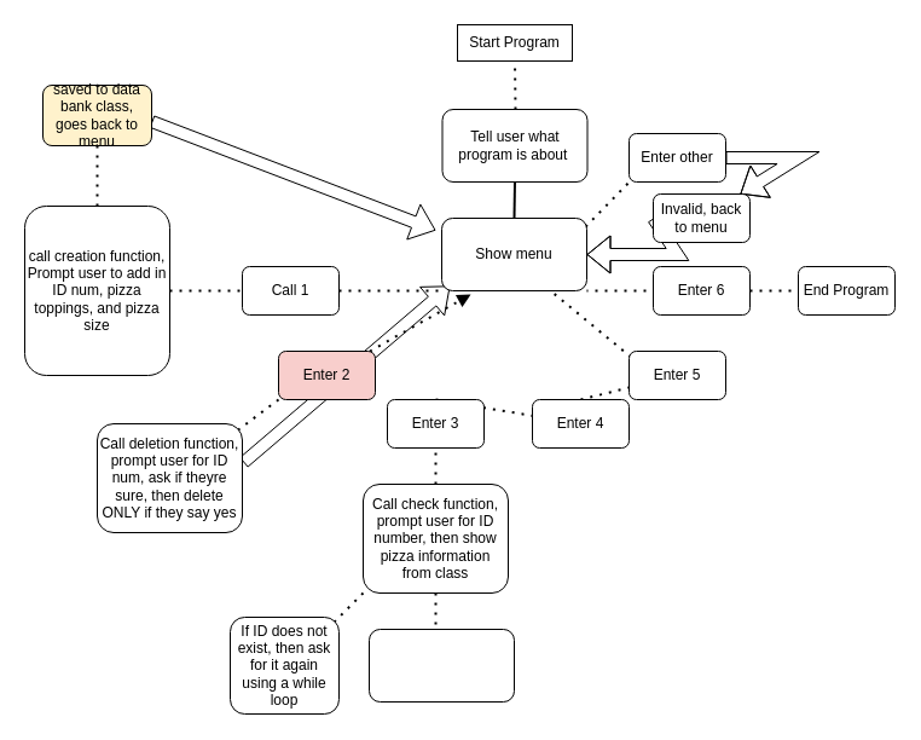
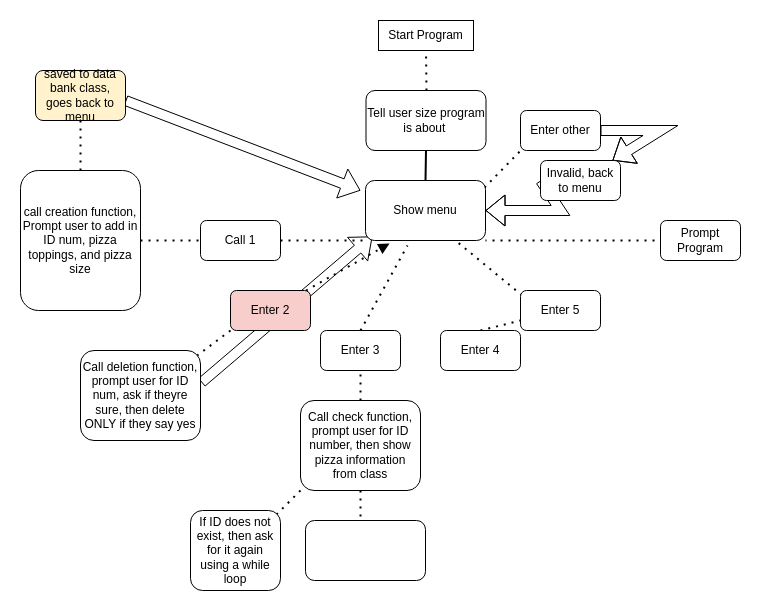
- <mxCell id="5" value="Tell user what program is about&amp;nbsp;" style="rounded=1;whiteSpace=wrap;html=1;" vertex="1" parent="1"><mxGeometry x="365.5" y="90" width="120" height="60" as="geometry" /></mxCell>
+ <mxCell id="5" value="Tell user size program is about&amp;nbsp;" style="rounded=1;whiteSpace=wrap;html=1;" vertex="1" parent="1"><mxGeometry x="365.5" y="90" width="120" height="60" as="geometry" /></mxCell>
- <mxCell id="12" value="Enter 6" style="rounded=1;whiteSpace=wrap;html=1;" vertex="1" parent="1"><mxGeometry x="540" y="220" width="80" height="40" as="geometry" /></mxCell>
- <mxCell id="13" value="End Program" style="rounded=1;whiteSpace=wrap;html=1;" vertex="1" parent="1"><mxGeometry x="660" y="220" width="80" height="40" as="geometry" /></mxCell>
+ <mxCell id="13" value="Prompt Program" style="rounded=1;whiteSpace=wrap;html=1;" vertex="1" parent="1"><mxGeometry x="660" y="220" width="80" height="40" as="geometry" /></mxCell>
- <mxCell id="8" value="" style="endArrow=none;dashed=1;html=1;dashPattern=1 3;strokeWidth=2;rounded=0;exitX=0.5;exitY=0;exitDx=0;exitDy=0;" edge="1" parent="1" source="16" target="17"><mxGeometry width="50" height="50" relative="1" as="geometry"><mxPoint x="410" y="310" as="sourcePoint" /><mxPoint x="450" y="340" as="targetPoint" /></mxGeometry></mxCell>
+ <mxCell id="8" value="" style="endArrow=none;dashed=1;html=1;dashPattern=1 3;strokeWidth=2;rounded=0;entryX=0.35;entryY=1.083;entryDx=0;entryDy=0;entryPerimeter=0;exitX=0.5;exitY=0;exitDx=0;exitDy=0;" edge="1" parent="1" source="16" target="30"><mxGeometry width="50" height="50" relative="1" as="geometry"><mxPoint x="410" y="310" as="sourcePoint" /><mxPoint x="450" y="340" as="targetPoint" /></mxGeometry></mxCell>
